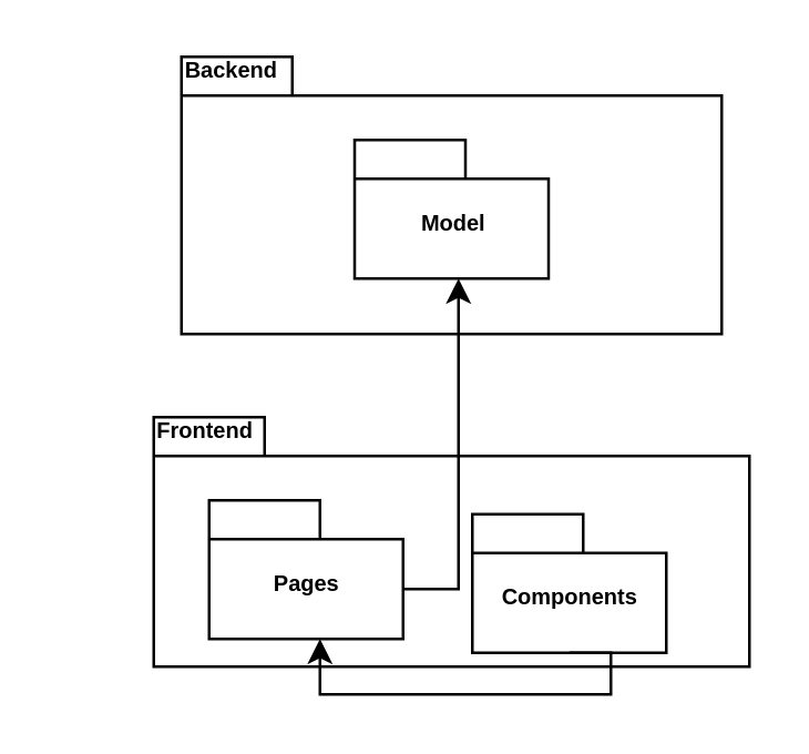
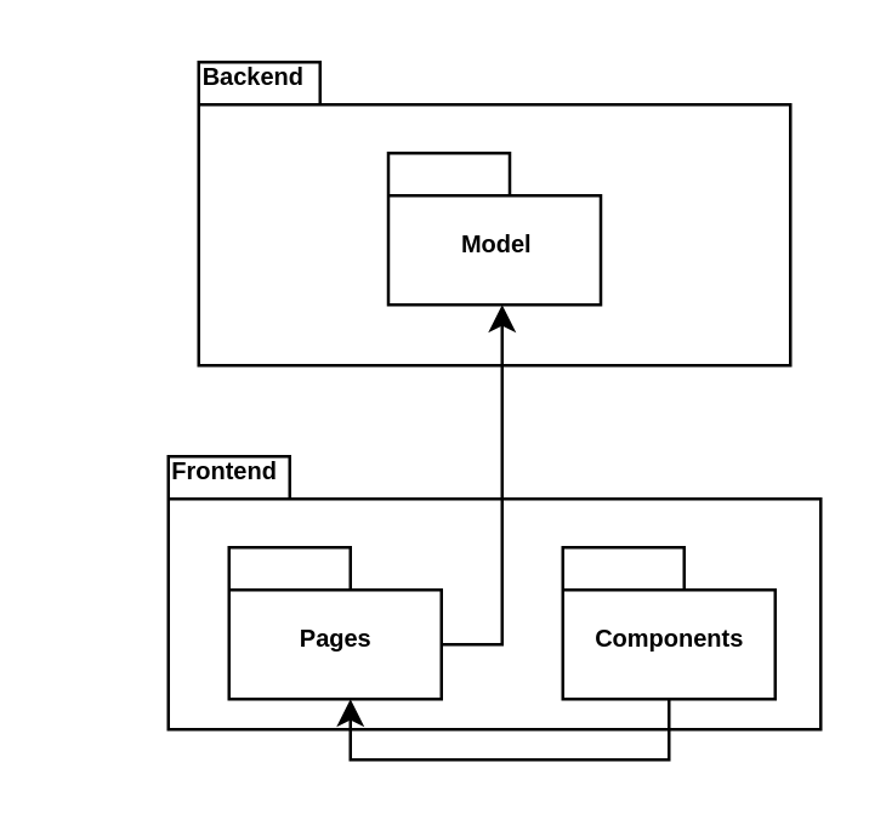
- <mxCell id="8" value="Components" style="shape=folder;fontStyle=1;spacingTop=10;tabWidth=40;tabHeight=14;tabPosition=left;html=1;fontSize=8;" vertex="1" parent="1"><mxGeometry x="170" y="185" width="70" height="50" as="geometry" /></mxCell>
+ <mxCell id="8" value="Components" style="shape=folder;fontStyle=1;spacingTop=10;tabWidth=40;tabHeight=14;tabPosition=left;html=1;fontSize=8;" vertex="1" parent="1"><mxGeometry x="185" y="180" width="70" height="50" as="geometry" /></mxCell>
